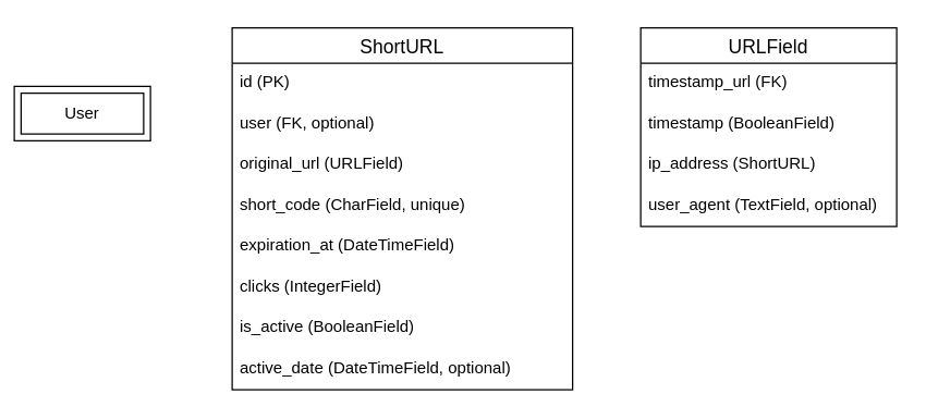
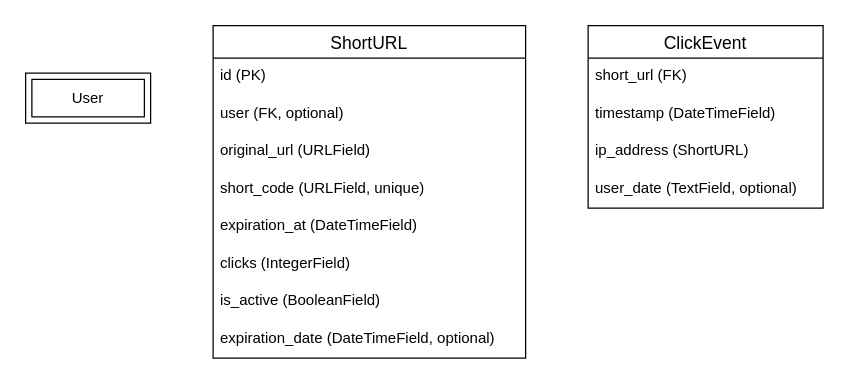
- <mxCell id="11" value="URLField" style="swimlane;fontStyle=0;childLayout=stackLayout;horizontal=1;startSize=26;horizontalStack=0;resizeParent=1;resizeParentMax=0;resizeLast=0;collapsible=1;marginBottom=0;align=center;fontSize=14;" vertex="1" parent="1"><mxGeometry x="470" y="20" width="188" height="146" as="geometry" /></mxCell>
+ <mxCell id="11" value="ClickEvent" style="swimlane;fontStyle=0;childLayout=stackLayout;horizontal=1;startSize=26;horizontalStack=0;resizeParent=1;resizeParentMax=0;resizeLast=0;collapsible=1;marginBottom=0;align=center;fontSize=14;" vertex="1" parent="1"><mxGeometry x="470" y="20" width="188" height="146" as="geometry" /></mxCell>
- <mxCell id="12" value="timestamp_url (FK)" style="text;strokeColor=none;fillColor=none;spacingLeft=4;spacingRight=4;overflow=hidden;rotatable=0;points=[[0,0.5],[1,0.5]];portConstraint=eastwest;fontSize=12;whiteSpace=wrap;html=1;" vertex="1" parent="11"><mxGeometry y="26" width="188" height="30" as="geometry" /></mxCell>
+ <mxCell id="12" value="short_url (FK)" style="text;strokeColor=none;fillColor=none;spacingLeft=4;spacingRight=4;overflow=hidden;rotatable=0;points=[[0,0.5],[1,0.5]];portConstraint=eastwest;fontSize=12;whiteSpace=wrap;html=1;" vertex="1" parent="11"><mxGeometry y="26" width="188" height="30" as="geometry" /></mxCell>
- <mxCell id="16" value="User" style="shape=ext;margin=3;double=1;whiteSpace=wrap;html=1;align=center;" vertex="1" parent="1"><mxGeometry x="10" y="63" width="100" height="40" as="geometry" /></mxCell>
+ <mxCell id="16" value="User" style="shape=ext;margin=3;double=1;whiteSpace=wrap;html=1;align=center;" vertex="1" parent="1"><mxGeometry x="20" y="58" width="100" height="40" as="geometry" /></mxCell>
- <mxCell id="13" value="timestamp (BooleanField)" style="text;strokeColor=none;fillColor=none;spacingLeft=4;spacingRight=4;overflow=hidden;rotatable=0;points=[[0,0.5],[1,0.5]];portConstraint=eastwest;fontSize=12;whiteSpace=wrap;html=1;" vertex="1" parent="11"><mxGeometry y="56" width="188" height="30" as="geometry" /></mxCell>
+ <mxCell id="13" value="timestamp (DateTimeField)" style="text;strokeColor=none;fillColor=none;spacingLeft=4;spacingRight=4;overflow=hidden;rotatable=0;points=[[0,0.5],[1,0.5]];portConstraint=eastwest;fontSize=12;whiteSpace=wrap;html=1;" vertex="1" parent="11"><mxGeometry y="56" width="188" height="30" as="geometry" /></mxCell>
- <mxCell id="6" value="short_code (CharField, unique)" style="text;strokeColor=none;fillColor=none;spacingLeft=4;spacingRight=4;overflow=hidden;rotatable=0;points=[[0,0.5],[1,0.5]];portConstraint=eastwest;fontSize=12;whiteSpace=wrap;html=1;" vertex="1" parent="2"><mxGeometry y="116" width="250" height="30" as="geometry" /></mxCell>
+ <mxCell id="6" value="short_code (URLField, unique)" style="text;strokeColor=none;fillColor=none;spacingLeft=4;spacingRight=4;overflow=hidden;rotatable=0;points=[[0,0.5],[1,0.5]];portConstraint=eastwest;fontSize=12;whiteSpace=wrap;html=1;" vertex="1" parent="2"><mxGeometry y="116" width="250" height="30" as="geometry" /></mxCell>
- <mxCell id="15" value="user_agent (TextField, optional)" style="text;strokeColor=none;fillColor=none;spacingLeft=4;spacingRight=4;overflow=hidden;rotatable=0;points=[[0,0.5],[1,0.5]];portConstraint=eastwest;fontSize=12;whiteSpace=wrap;html=1;" vertex="1" parent="11"><mxGeometry y="116" width="188" height="30" as="geometry" /></mxCell>
+ <mxCell id="15" value="user_date (TextField, optional)" style="text;strokeColor=none;fillColor=none;spacingLeft=4;spacingRight=4;overflow=hidden;rotatable=0;points=[[0,0.5],[1,0.5]];portConstraint=eastwest;fontSize=12;whiteSpace=wrap;html=1;" vertex="1" parent="11"><mxGeometry y="116" width="188" height="30" as="geometry" /></mxCell>
- <mxCell id="10" value="active_date (DateTimeField, optional)" style="text;strokeColor=none;fillColor=none;spacingLeft=4;spacingRight=4;overflow=hidden;rotatable=0;points=[[0,0.5],[1,0.5]];portConstraint=eastwest;fontSize=12;whiteSpace=wrap;html=1;" vertex="1" parent="2"><mxGeometry y="236" width="250" height="30" as="geometry" /></mxCell>
+ <mxCell id="10" value="expiration_date (DateTimeField, optional)" style="text;strokeColor=none;fillColor=none;spacingLeft=4;spacingRight=4;overflow=hidden;rotatable=0;points=[[0,0.5],[1,0.5]];portConstraint=eastwest;fontSize=12;whiteSpace=wrap;html=1;" vertex="1" parent="2"><mxGeometry y="236" width="250" height="30" as="geometry" /></mxCell>
